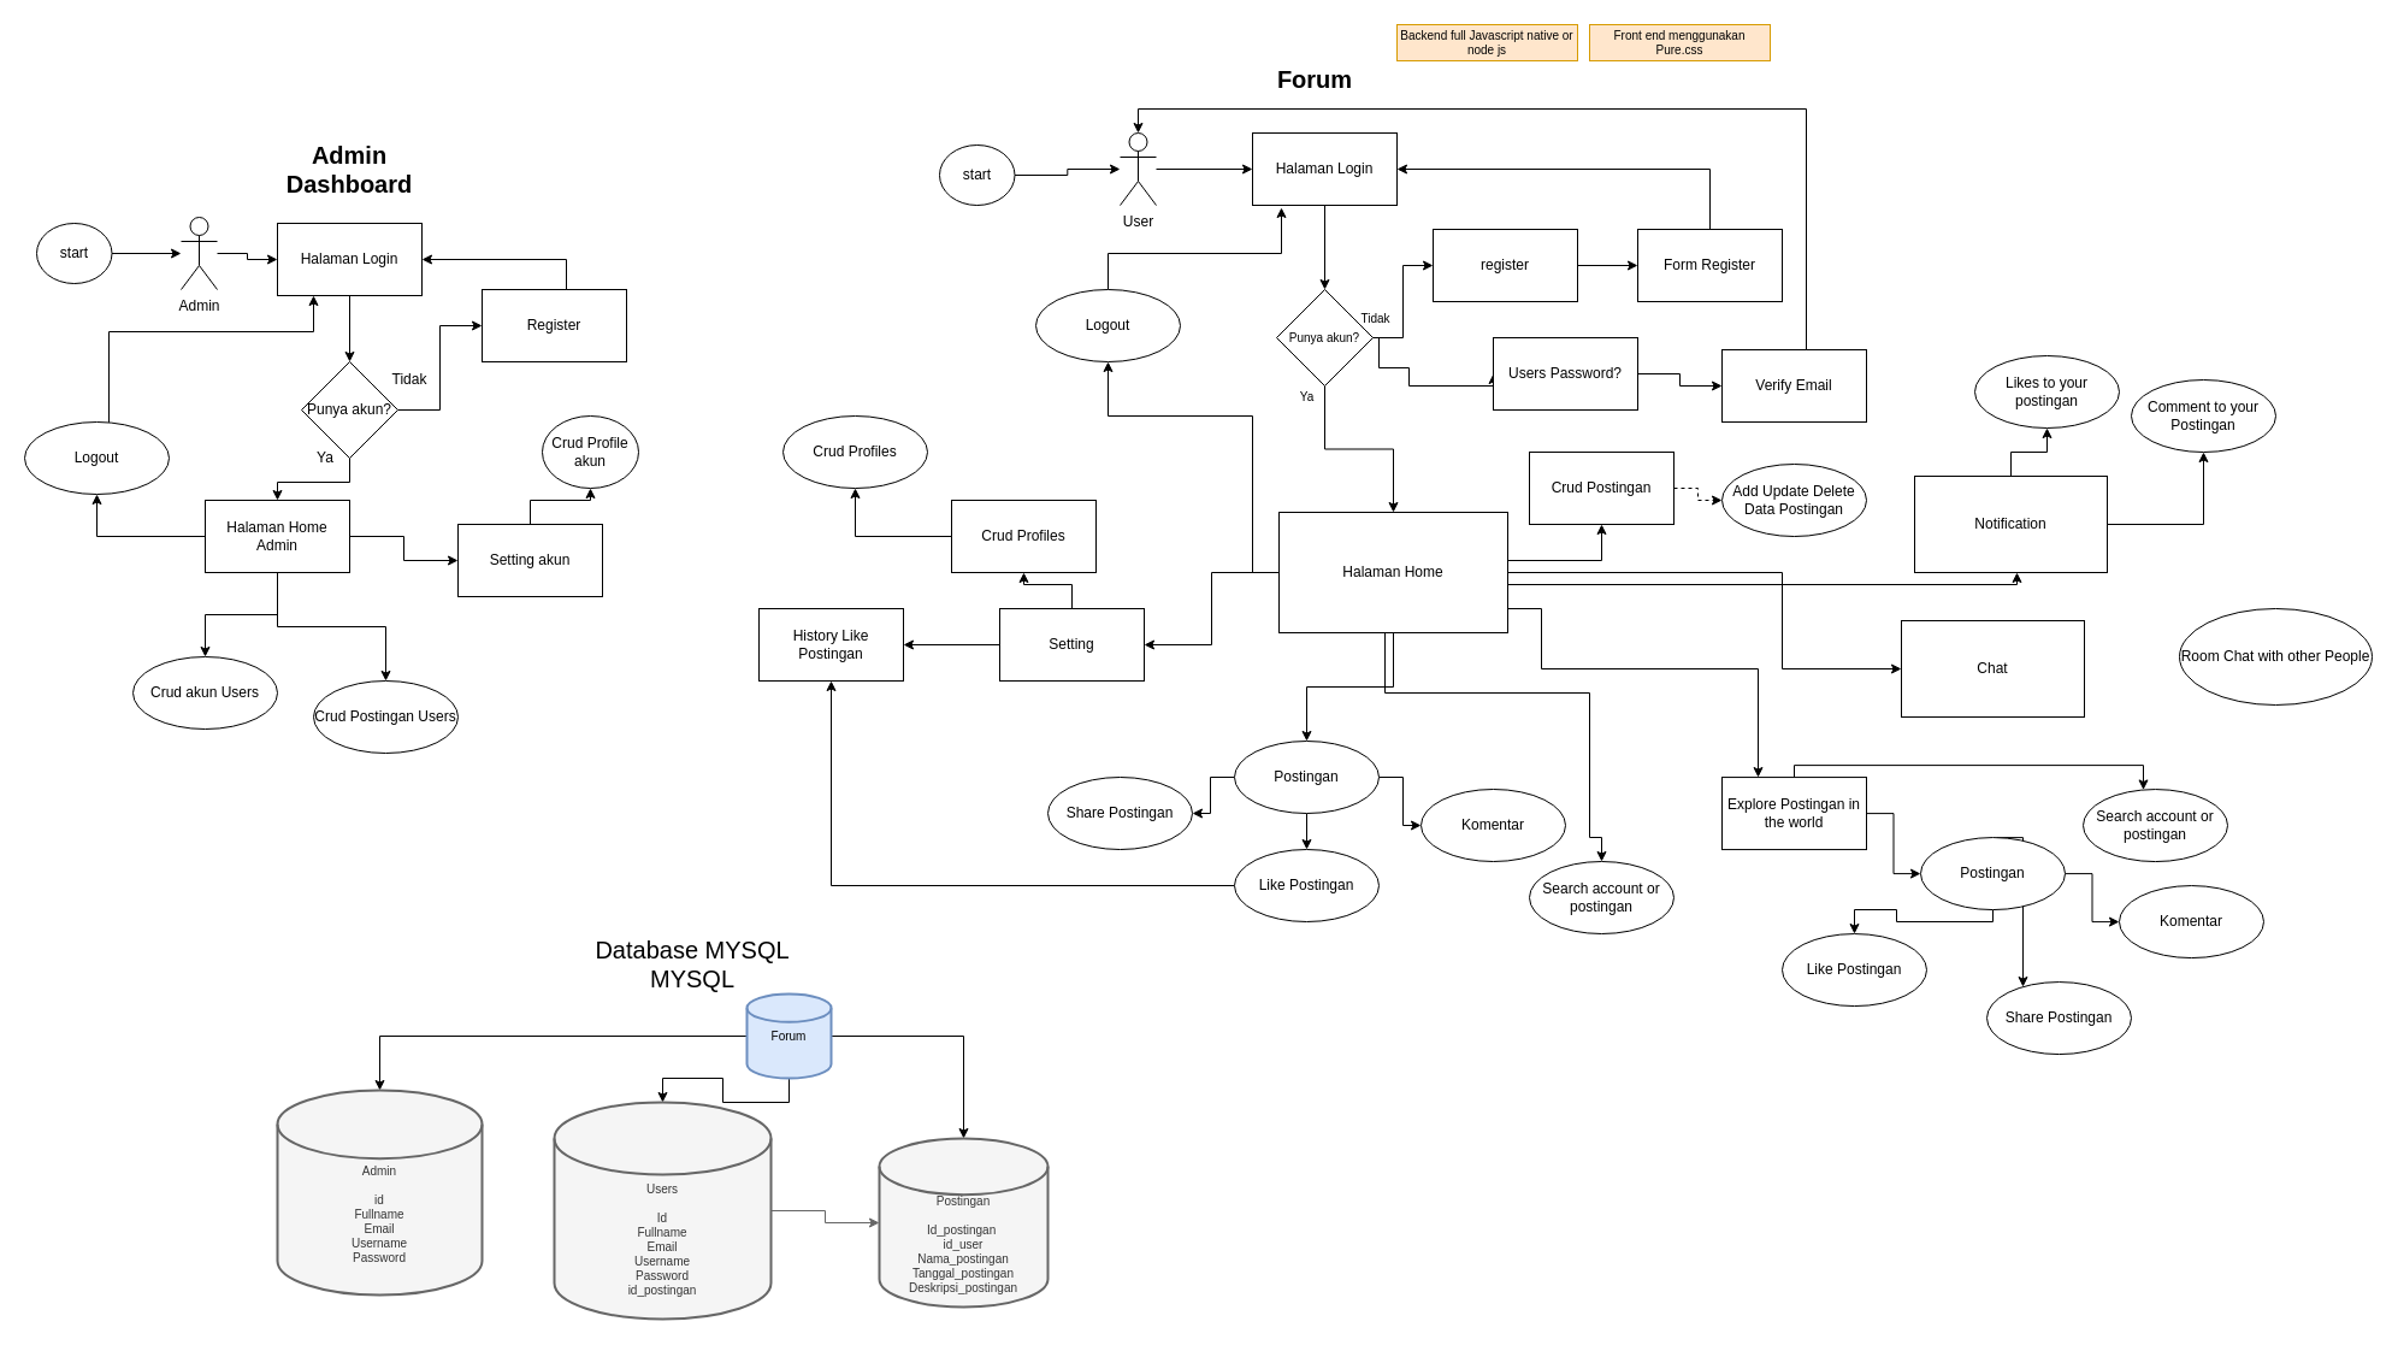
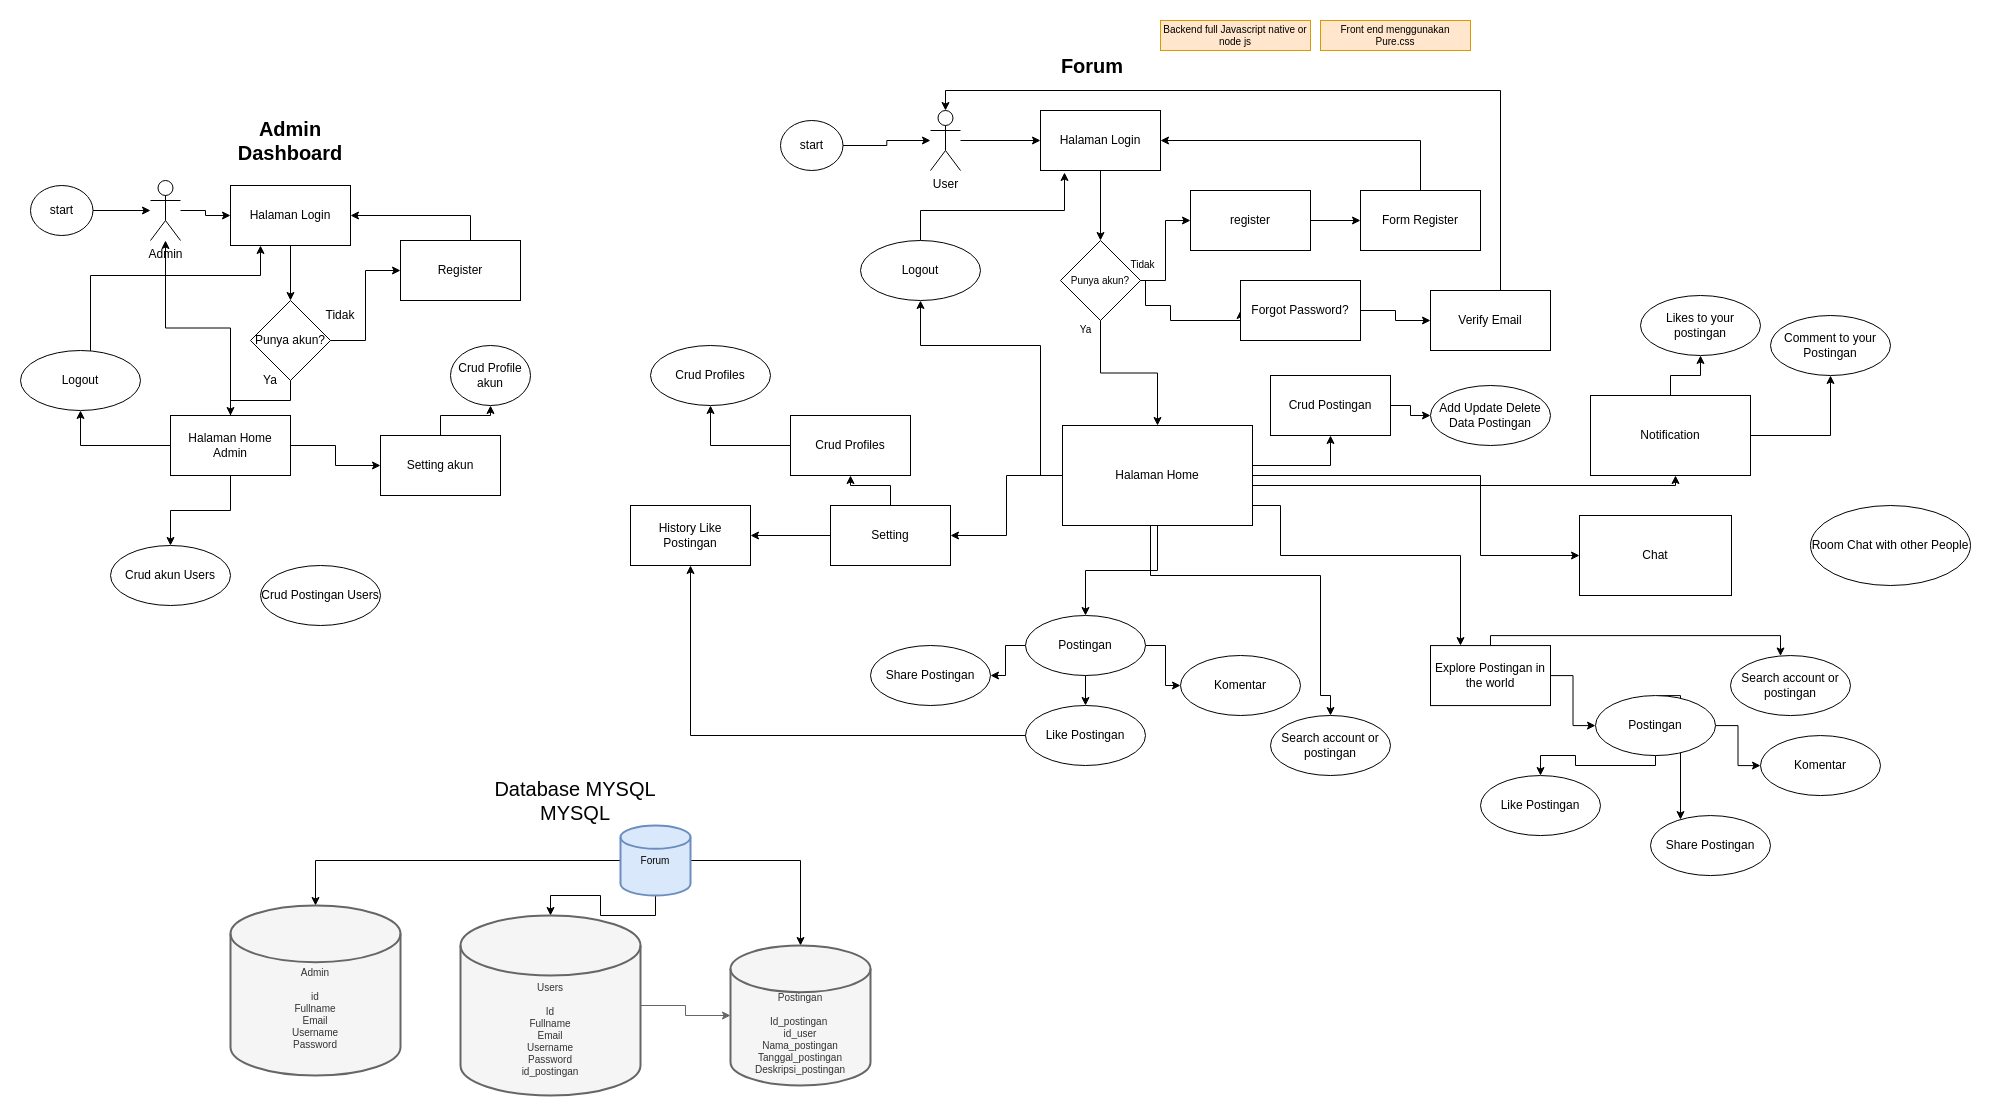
- <mxCell id="27" value="Users Password?" style="whiteSpace=wrap;html=1;rounded=0;" parent="1" vertex="1"><mxGeometry x="1240" y="280" width="120" height="60" as="geometry" /></mxCell>
+ <mxCell id="27" value="Forgot Password?" style="whiteSpace=wrap;html=1;rounded=0;" parent="1" vertex="1"><mxGeometry x="1240" y="280" width="120" height="60" as="geometry" /></mxCell>
- <mxCell id="32" value="" style="edgeStyle=orthogonalEdgeStyle;rounded=0;orthogonalLoop=1;jettySize=auto;html=1;fontSize=10;dashed=1;" parent="1" source="33" target="34" edge="1"><mxGeometry relative="1" as="geometry" /></mxCell>
+ <mxCell id="32" value="" style="edgeStyle=orthogonalEdgeStyle;rounded=0;orthogonalLoop=1;jettySize=auto;html=1;fontSize=10;" parent="1" source="33" target="34" edge="1"><mxGeometry relative="1" as="geometry" /></mxCell>
- <mxCell id="77" value="" style="edgeStyle=orthogonalEdgeStyle;rounded=0;orthogonalLoop=1;jettySize=auto;html=1;" parent="1" source="81" target="83" edge="1"><mxGeometry relative="1" as="geometry" /></mxCell>
+ <mxCell id="77" value="" style="edgeStyle=orthogonalEdgeStyle;rounded=0;orthogonalLoop=1;jettySize=auto;html=1;" parent="1" source="81" target="68" edge="1"><mxGeometry relative="1" as="geometry" /></mxCell>
